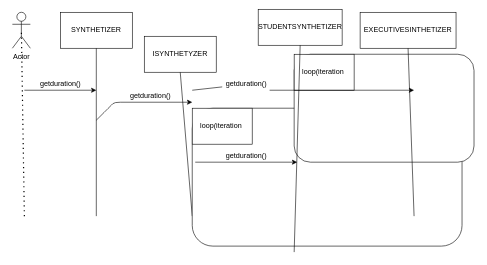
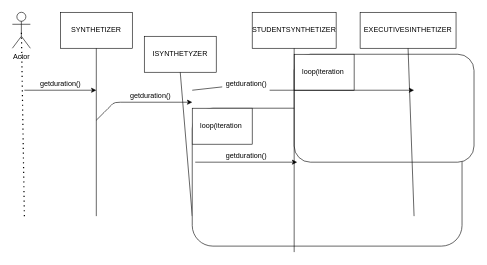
- <mxCell id="4" value="STUDENTSYNTHETIZER" style="rounded=0;whiteSpace=wrap;html=1;" vertex="1" parent="1"><mxGeometry x="430" y="15" width="140" height="60" as="geometry" /></mxCell>
+ <mxCell id="4" value="STUDENTSYNTHETIZER" style="rounded=0;whiteSpace=wrap;html=1;" vertex="1" parent="1"><mxGeometry x="420" y="20" width="140" height="60" as="geometry" /></mxCell>
